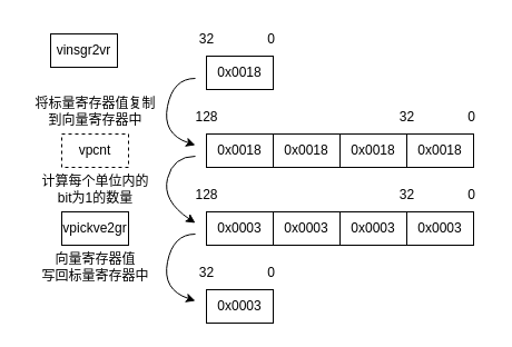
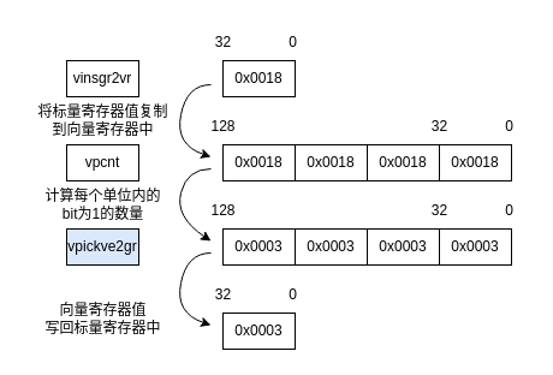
- <mxCell id="25" value="vinsgr2vr" style="rounded=0;whiteSpace=wrap;html=1;" vertex="1" parent="1"><mxGeometry x="45" y="30" width="60" height="30" as="geometry" /></mxCell>
+ <mxCell id="25" value="vinsgr2vr" style="rounded=0;whiteSpace=wrap;html=1;" vertex="1" parent="1"><mxGeometry x="55" y="50" width="60" height="30" as="geometry" /></mxCell>
- <mxCell id="27" value="vpcnt" style="rounded=0;whiteSpace=wrap;html=1;dashed=1;" vertex="1" parent="1"><mxGeometry x="55" y="120" width="60" height="30" as="geometry" /></mxCell>
+ <mxCell id="27" value="vpcnt" style="rounded=0;whiteSpace=wrap;html=1;" vertex="1" parent="1"><mxGeometry x="55" y="120" width="60" height="30" as="geometry" /></mxCell>
- <mxCell id="29" value="vpickve2gr" style="rounded=0;whiteSpace=wrap;html=1;" vertex="1" parent="1"><mxGeometry x="55" y="190" width="60" height="30" as="geometry" /></mxCell>
+ <mxCell id="29" value="vpickve2gr" style="rounded=0;whiteSpace=wrap;html=1;fillColor=#dae8fc;" vertex="1" parent="1"><mxGeometry x="55" y="190" width="60" height="30" as="geometry" /></mxCell>
- <mxCell id="30" value="向量寄存器值&lt;div&gt;写回标量寄存器中&lt;/div&gt;" style="text;html=1;align=center;verticalAlign=middle;resizable=0;points=[];autosize=1;strokeColor=none;fillColor=none;textDirection=ltr;" vertex="1" parent="1"><mxGeometry x="25" y="220" width="120" height="40" as="geometry" /></mxCell>
+ <mxCell id="30" value="向量寄存器值&lt;div&gt;写回标量寄存器中&lt;/div&gt;" style="text;html=1;align=center;verticalAlign=middle;resizable=0;points=[];autosize=1;strokeColor=none;fillColor=none;textDirection=ltr;" vertex="1" parent="1"><mxGeometry x="25" y="245" width="120" height="40" as="geometry" /></mxCell>
